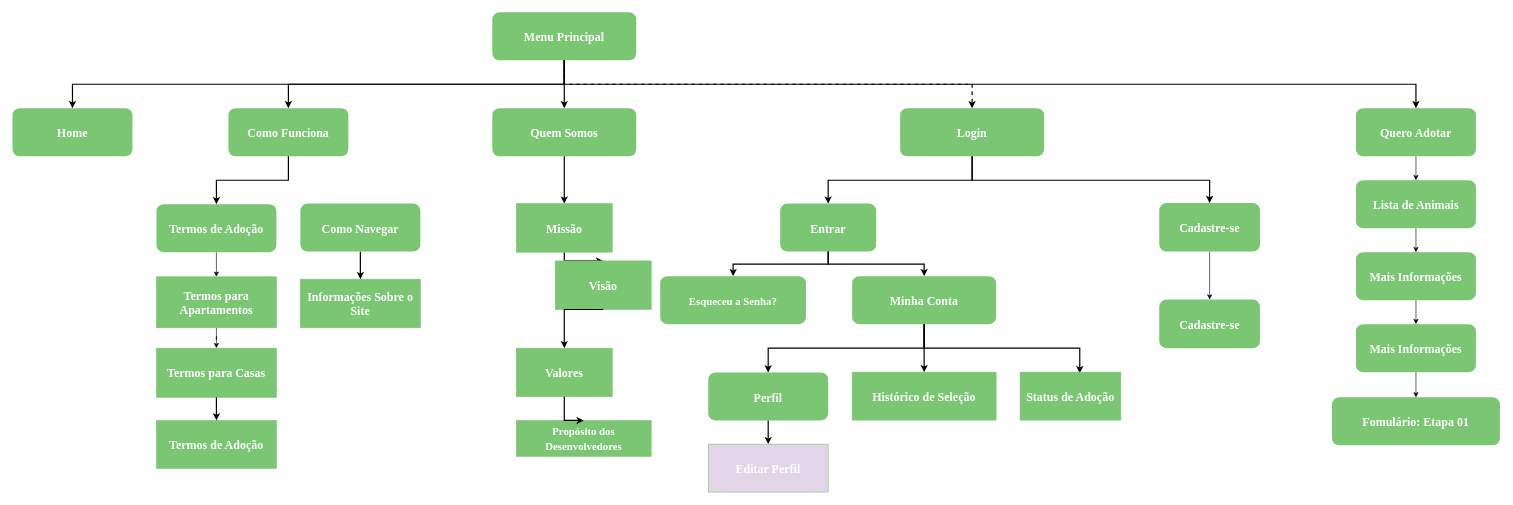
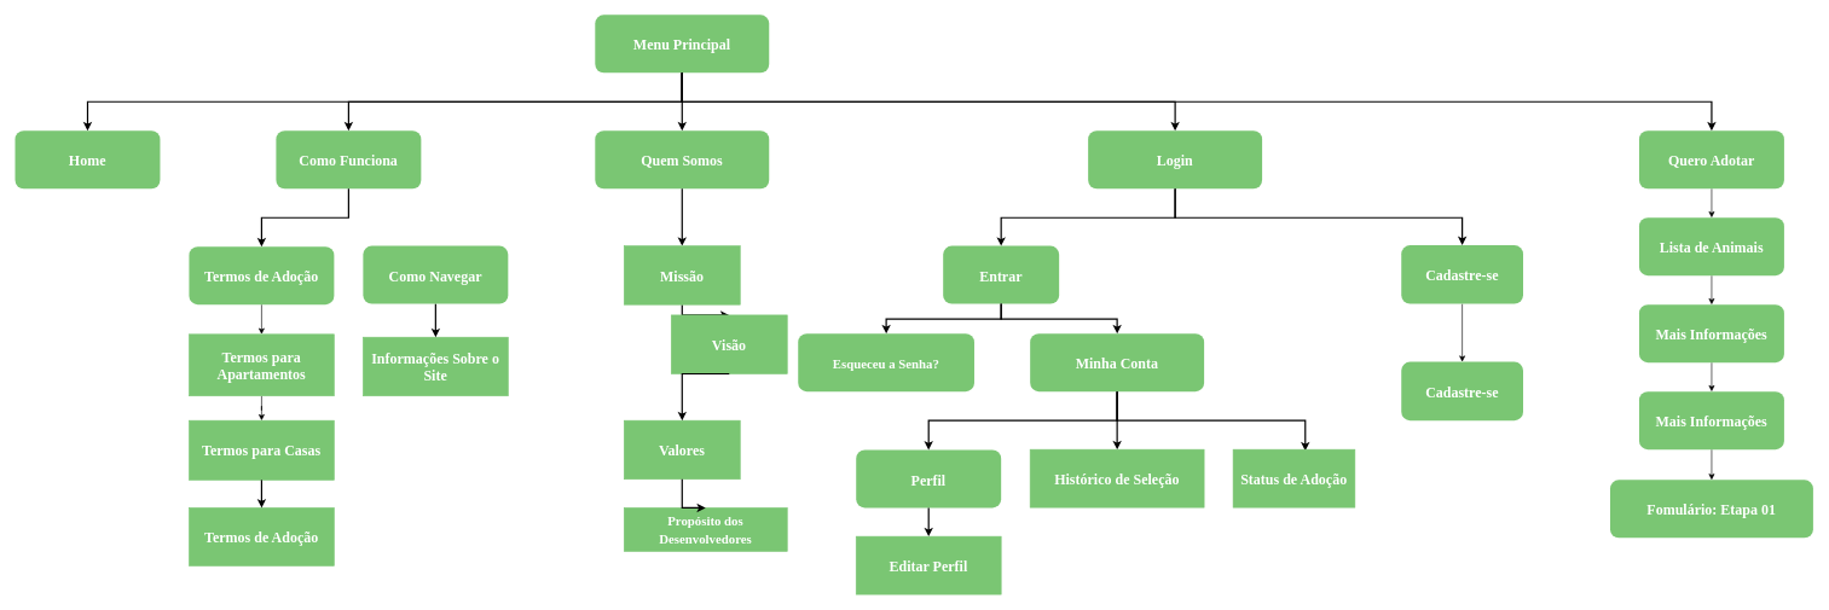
- <mxCell id="21" value="" style="edgeStyle=elbowEdgeStyle;elbow=vertical;strokeWidth=2;rounded=0;exitX=0.5;exitY=1;exitDx=0;exitDy=0;dashed=1;" edge="1" parent="1" source="2" target="18"><mxGeometry x="-13" y="145.5" width="100" height="100" as="geometry"><mxPoint x="1030" y="110" as="sourcePoint" /><mxPoint x="370" y="190" as="targetPoint" /></mxGeometry></mxCell>
+ <mxCell id="21" value="" style="edgeStyle=elbowEdgeStyle;elbow=vertical;strokeWidth=2;rounded=0;exitX=0.5;exitY=1;exitDx=0;exitDy=0;" edge="1" parent="1" source="2" target="18"><mxGeometry x="-13" y="145.5" width="100" height="100" as="geometry"><mxPoint x="1030" y="110" as="sourcePoint" /><mxPoint x="370" y="190" as="targetPoint" /></mxGeometry></mxCell>
- <mxCell id="47" value="&lt;p&gt;&lt;font face=&quot;Tahoma&quot; color=&quot;#ffffff&quot;&gt;&lt;b&gt;Editar Perfil&lt;/b&gt;&lt;/font&gt;&lt;/p&gt;" style="rounded=0;whiteSpace=wrap;html=1;fontSize=20;fillColor=#e1d5e7;strokeColor=#7AC673;" vertex="1" parent="1"><mxGeometry x="1180" y="740" width="200" height="80" as="geometry" /></mxCell>
+ <mxCell id="47" value="&lt;p&gt;&lt;font face=&quot;Tahoma&quot; color=&quot;#ffffff&quot;&gt;&lt;b&gt;Editar Perfil&lt;/b&gt;&lt;/font&gt;&lt;/p&gt;" style="rounded=0;whiteSpace=wrap;html=1;fontSize=20;fillColor=#7ac673;strokeColor=#7AC673;" vertex="1" parent="1"><mxGeometry x="1180" y="740" width="200" height="80" as="geometry" /></mxCell>
